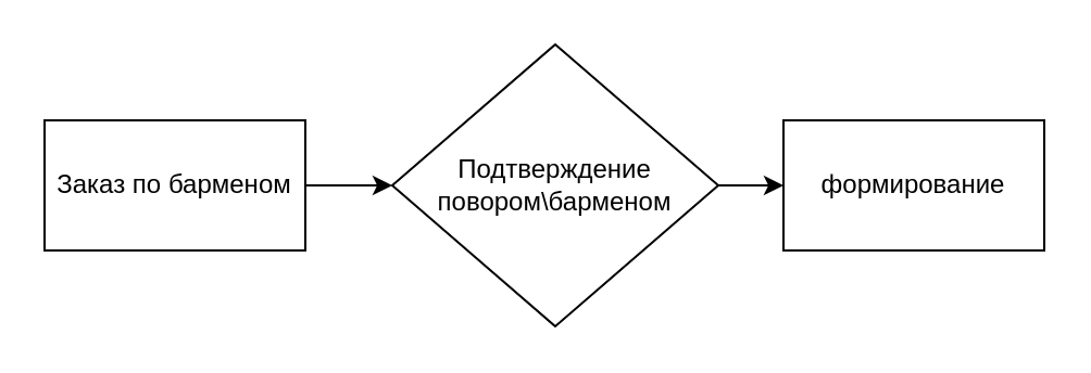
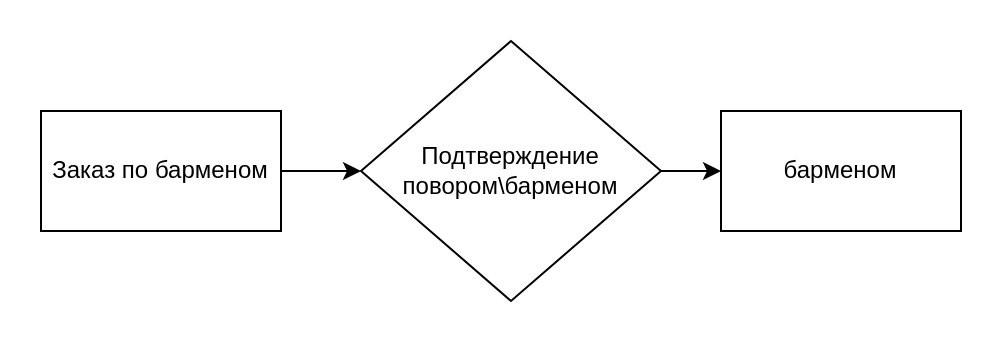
- <mxCell id="6" value="формирование" style="whiteSpace=wrap;html=1;rounded=0;" vertex="1" parent="1"><mxGeometry x="360" y="55" width="120" height="60" as="geometry" /></mxCell>
+ <mxCell id="6" value="барменом" style="whiteSpace=wrap;html=1;rounded=0;" vertex="1" parent="1"><mxGeometry x="360" y="55" width="120" height="60" as="geometry" /></mxCell>
